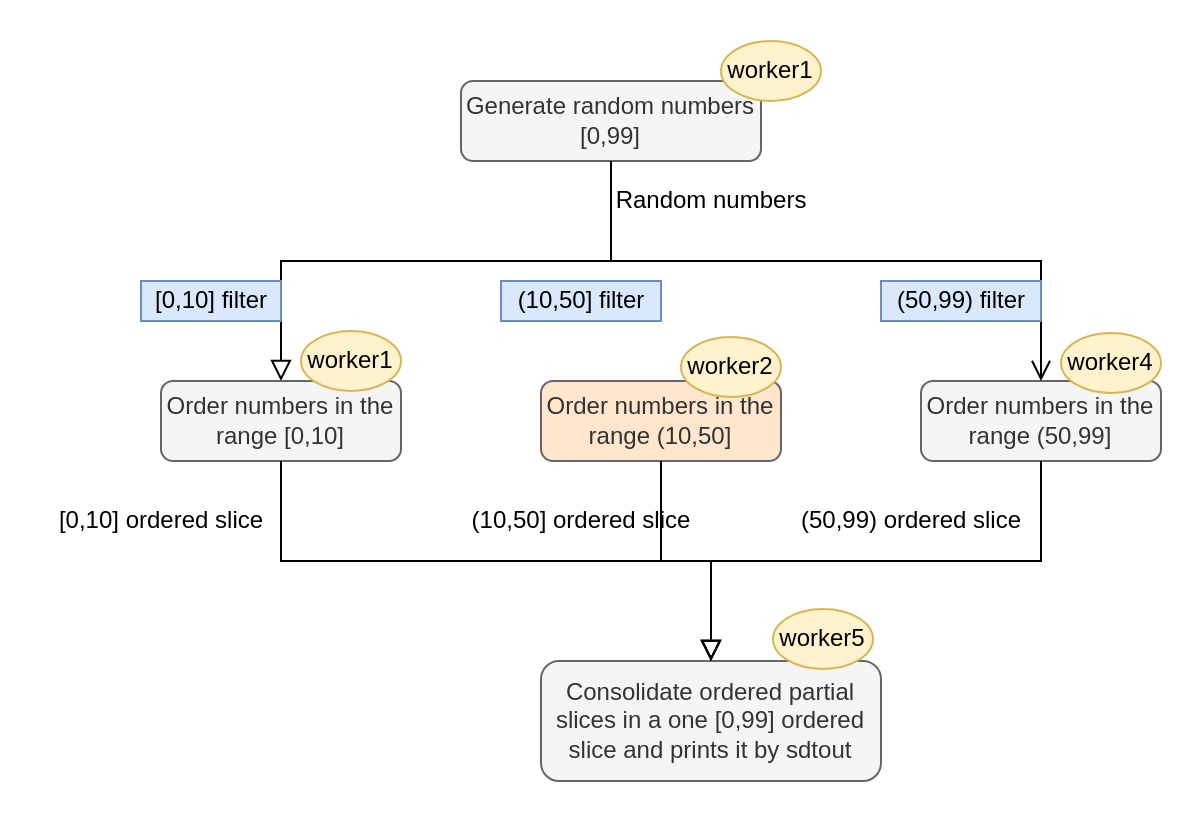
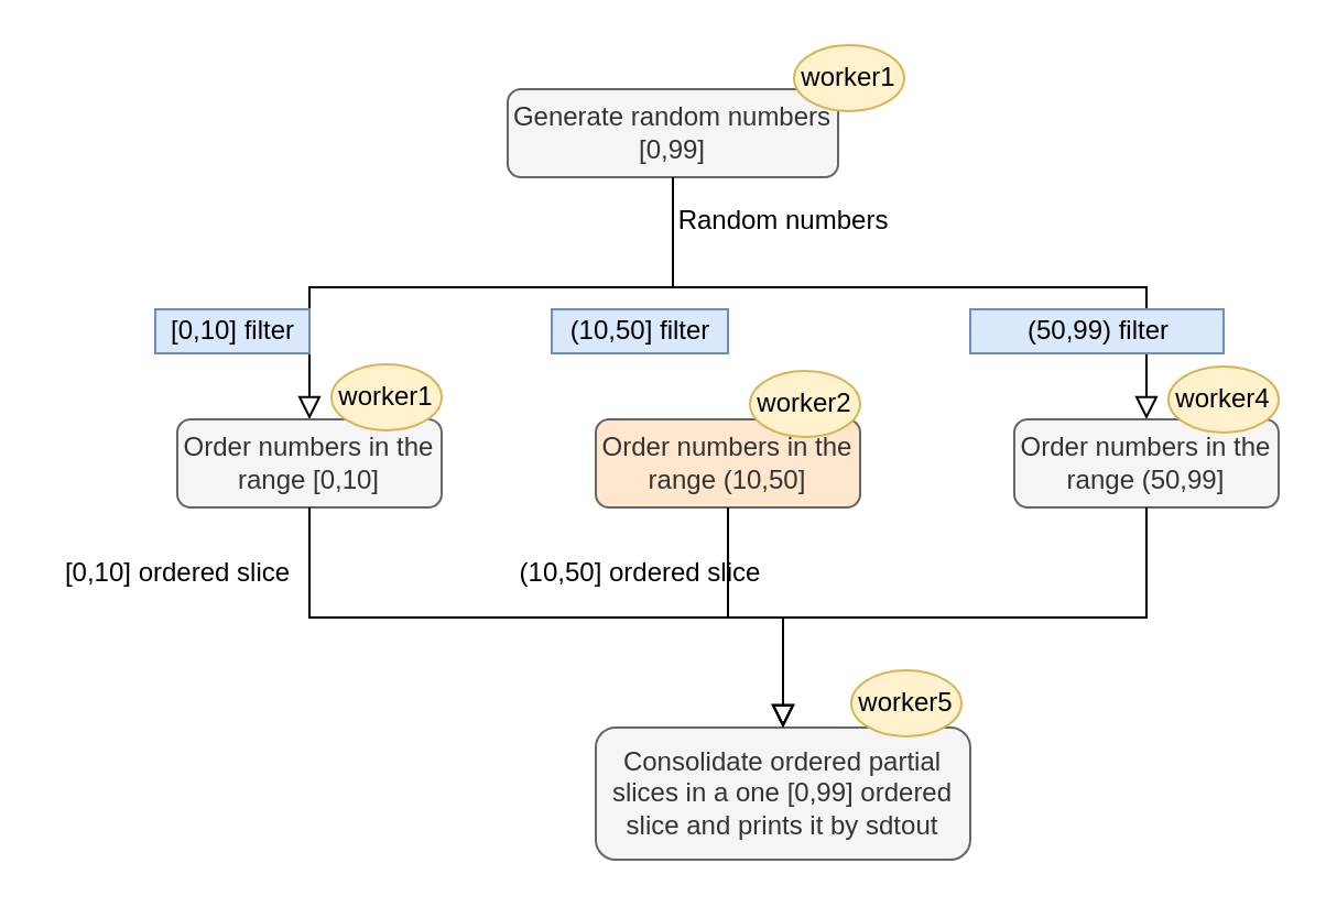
- <mxCell id="16" value="(50,99) filter" style="text;html=1;resizable=0;autosize=1;align=center;verticalAlign=middle;points=[];fillColor=#dae8fc;strokeColor=#6c8ebf;rounded=0;" vertex="1" parent="1"><mxGeometry x="440" y="140" width="80" height="20" as="geometry" /></mxCell>
+ <mxCell id="16" value="(50,99) filter" style="text;html=1;resizable=0;autosize=1;align=center;verticalAlign=middle;points=[];fillColor=#dae8fc;strokeColor=#6c8ebf;rounded=0;" vertex="1" parent="1"><mxGeometry x="440" y="140" width="115" height="20" as="geometry" /></mxCell>
- <mxCell id="8" value="" style="rounded=0;html=1;jettySize=auto;orthogonalLoop=1;fontSize=11;endArrow=open;endFill=0;endSize=8;strokeWidth=1;shadow=0;labelBackgroundColor=none;edgeStyle=orthogonalEdgeStyle;entryX=0.5;entryY=0;entryDx=0;entryDy=0;exitX=0.5;exitY=1;exitDx=0;exitDy=0;" edge="1" parent="1" source="3" target="7"><mxGeometry relative="1" as="geometry"><mxPoint x="315" y="110" as="sourcePoint" /><mxPoint x="340" y="200" as="targetPoint" /><Array as="points"><mxPoint x="305" y="130" /><mxPoint x="520" y="130" /></Array></mxGeometry></mxCell>
+ <mxCell id="8" value="" style="rounded=0;html=1;jettySize=auto;orthogonalLoop=1;fontSize=11;endArrow=block;endFill=0;endSize=8;strokeWidth=1;shadow=0;labelBackgroundColor=none;edgeStyle=orthogonalEdgeStyle;entryX=0.5;entryY=0;entryDx=0;entryDy=0;exitX=0.5;exitY=1;exitDx=0;exitDy=0;" edge="1" parent="1" source="3" target="7"><mxGeometry relative="1" as="geometry"><mxPoint x="315" y="110" as="sourcePoint" /><mxPoint x="340" y="200" as="targetPoint" /><Array as="points"><mxPoint x="305" y="130" /><mxPoint x="520" y="130" /></Array></mxGeometry></mxCell>
- <mxCell id="19" value="(50,99) ordered slice" style="text;html=1;resizable=0;autosize=1;align=center;verticalAlign=middle;points=[];fillColor=none;strokeColor=none;rounded=0;" vertex="1" parent="1"><mxGeometry x="390" y="250" width="130" height="20" as="geometry" /></mxCell>
